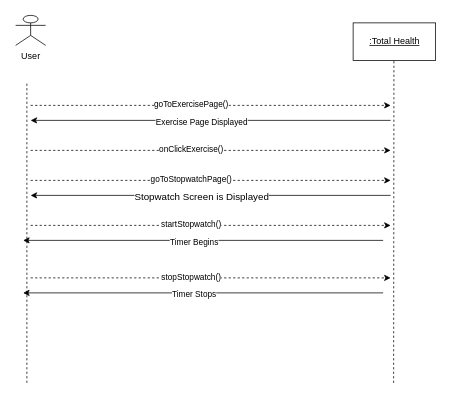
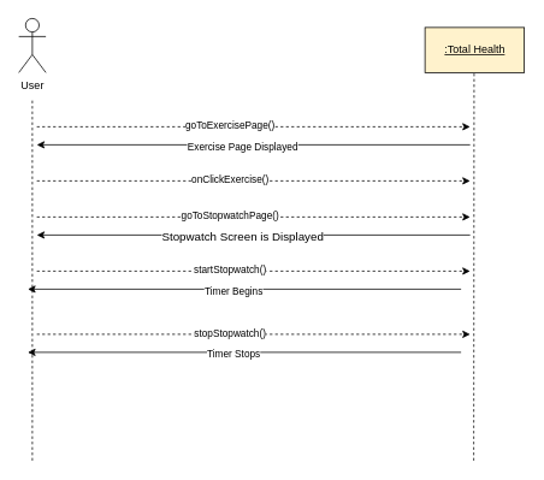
- <mxCell id="2" value="User" style="shape=umlActor;verticalLabelPosition=bottom;verticalAlign=top;html=1;" parent="1" vertex="1"><mxGeometry x="20" y="20" width="40" height="40" as="geometry" /></mxCell>
+ <mxCell id="2" value="User" style="shape=umlActor;verticalLabelPosition=bottom;verticalAlign=top;html=1;" parent="1" vertex="1"><mxGeometry x="20" y="20" width="30" height="60" as="geometry" /></mxCell>
- <mxCell id="3" value="&lt;u&gt;:Total Health&lt;/u&gt;" style="html=1;" parent="1" vertex="1"><mxGeometry x="470" y="30" width="110" height="50" as="geometry" /></mxCell>
+ <mxCell id="3" value="&lt;u&gt;:Total Health&lt;/u&gt;" style="html=1;fillColor=#fff2cc;" parent="1" vertex="1"><mxGeometry x="470" y="30" width="110" height="50" as="geometry" /></mxCell>
